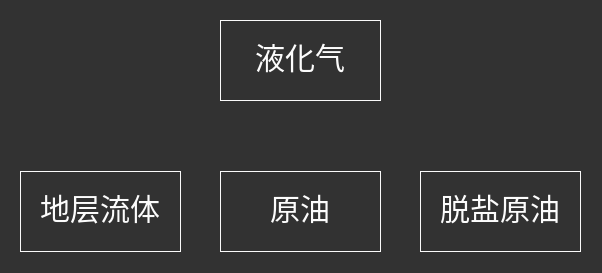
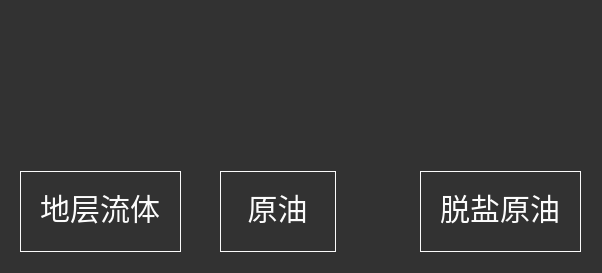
- <mxCell id="3" value="&lt;p style=&quot;text-align: center ; line-height: 50%&quot;&gt;&lt;font style=&quot;font-size: 30px&quot;&gt;液化气&lt;/font&gt;&lt;/p&gt;" style="rounded=0;whiteSpace=wrap;html=1;fontFamily=思源黑体;fontSize=20;fontColor=#FCFCFC;labelBackgroundColor=none;labelBorderColor=none;fillColor=#323232;strokeColor=#FAFAFA;" vertex="1" parent="1"><mxGeometry x="220" y="20" width="160" height="80" as="geometry" /></mxCell>
- <mxCell id="4" value="&lt;p style=&quot;text-align: center ; line-height: 50%&quot;&gt;&lt;font style=&quot;font-size: 30px&quot;&gt;原油&lt;/font&gt;&lt;/p&gt;" style="rounded=0;whiteSpace=wrap;html=1;fontFamily=思源黑体;fontSize=20;fontColor=#FCFCFC;labelBackgroundColor=none;labelBorderColor=none;fillColor=#323232;strokeColor=#FAFAFA;" vertex="1" parent="1"><mxGeometry x="220" y="171" width="160" height="80" as="geometry" /></mxCell>
+ <mxCell id="4" value="&lt;p style=&quot;text-align: center ; line-height: 50%&quot;&gt;&lt;font style=&quot;font-size: 30px&quot;&gt;原油&lt;/font&gt;&lt;/p&gt;" style="rounded=0;whiteSpace=wrap;html=1;fontFamily=思源黑体;fontSize=20;fontColor=#FCFCFC;labelBackgroundColor=none;labelBorderColor=none;fillColor=#323232;strokeColor=#FAFAFA;" vertex="1" parent="1"><mxGeometry x="220" y="171" width="115" height="80" as="geometry" /></mxCell>
